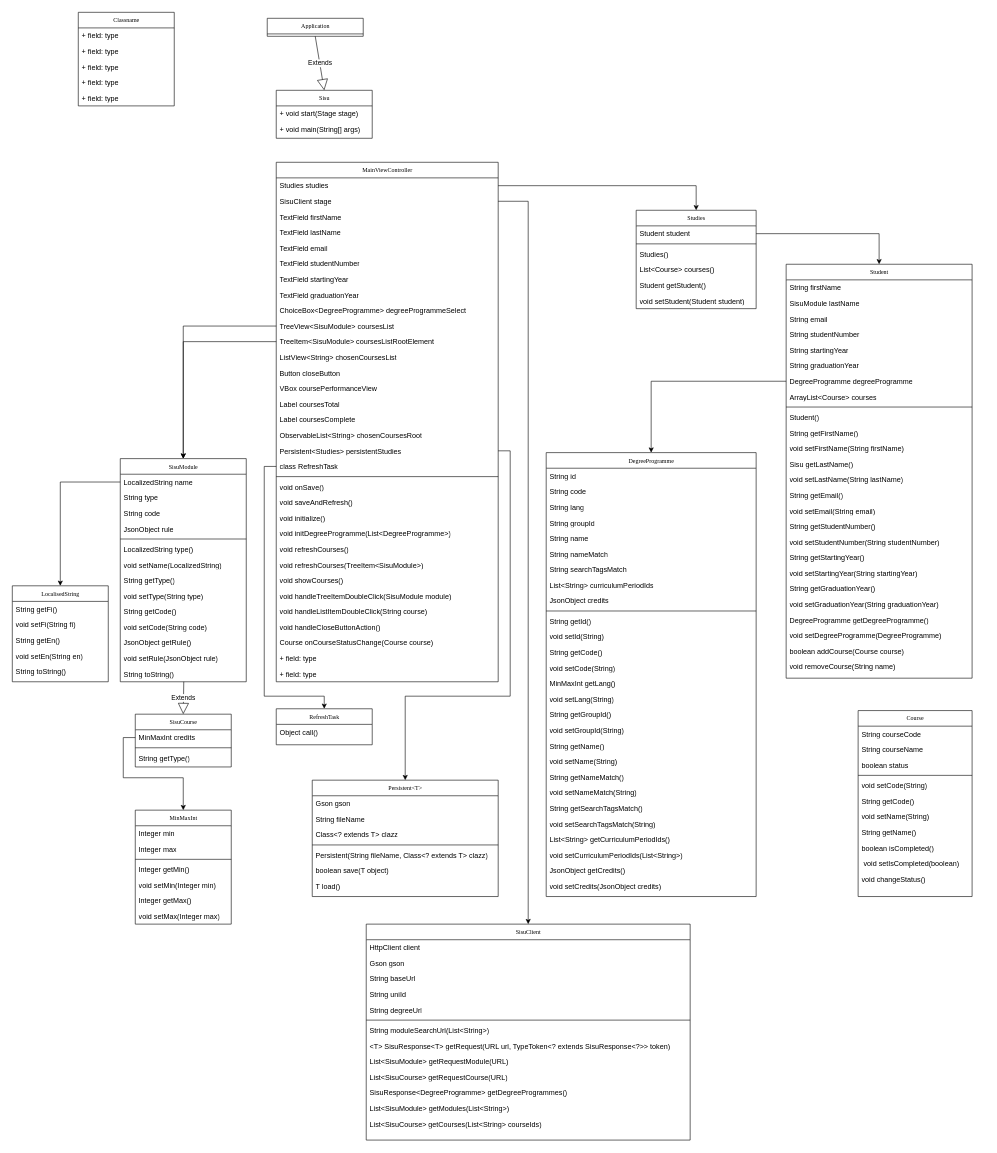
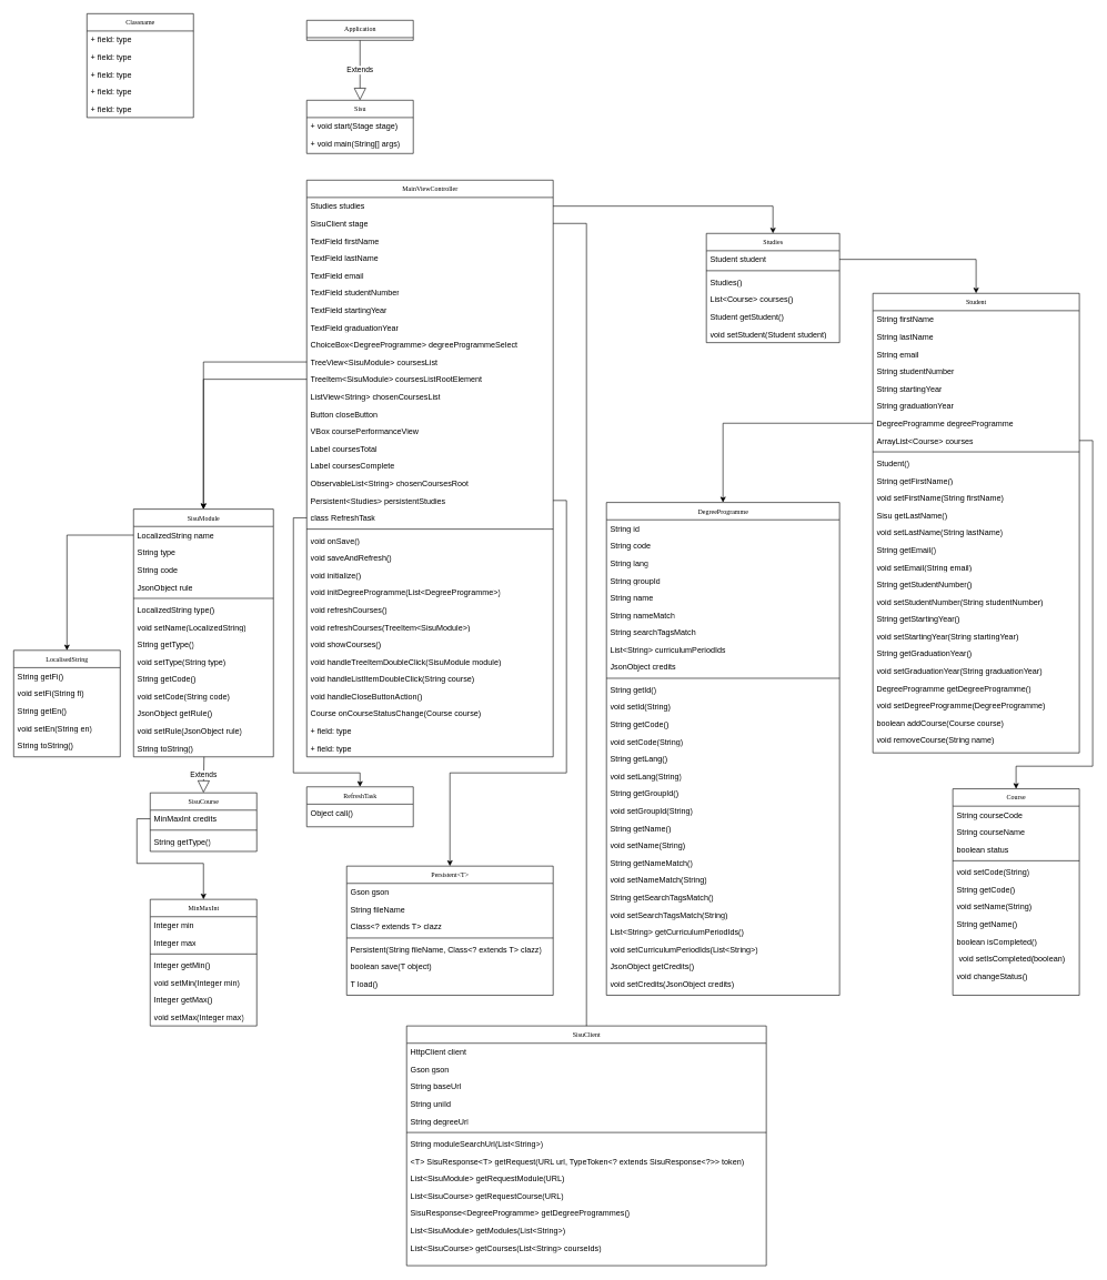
- <mxCell id="2" value="Application" style="swimlane;html=1;fontStyle=0;childLayout=stackLayout;horizontal=1;startSize=26;fillColor=none;horizontalStack=0;resizeParent=1;resizeLast=0;collapsible=1;marginBottom=0;swimlaneFillColor=#ffffff;rounded=0;shadow=0;comic=0;labelBackgroundColor=none;strokeWidth=1;fontFamily=Verdana;fontSize=10;align=center;" parent="1" vertex="1"><mxGeometry x="445" y="30" width="160" height="30" as="geometry" /></mxCell>
+ <mxCell id="2" value="Application" style="swimlane;html=1;fontStyle=0;childLayout=stackLayout;horizontal=1;startSize=26;fillColor=none;horizontalStack=0;resizeParent=1;resizeLast=0;collapsible=1;marginBottom=0;swimlaneFillColor=#ffffff;rounded=0;shadow=0;comic=0;labelBackgroundColor=none;strokeWidth=1;fontFamily=Verdana;fontSize=10;align=center;" parent="1" vertex="1"><mxGeometry x="460" y="30" width="160" height="30" as="geometry" /></mxCell>
- <mxCell id="74" value="SisuModule lastName" style="text;html=1;strokeColor=none;fillColor=none;align=left;verticalAlign=top;spacingLeft=4;spacingRight=4;whiteSpace=wrap;overflow=hidden;rotatable=0;points=[[0,0.5],[1,0.5]];portConstraint=eastwest;" parent="72" vertex="1"><mxGeometry y="52" width="310" height="26" as="geometry" /></mxCell>
+ <mxCell id="74" value="String lastName" style="text;html=1;strokeColor=none;fillColor=none;align=left;verticalAlign=top;spacingLeft=4;spacingRight=4;whiteSpace=wrap;overflow=hidden;rotatable=0;points=[[0,0.5],[1,0.5]];portConstraint=eastwest;" parent="72" vertex="1"><mxGeometry y="52" width="310" height="26" as="geometry" /></mxCell>
- <mxCell id="128" value="MinMaxInt getLang()" style="text;html=1;strokeColor=none;fillColor=none;align=left;verticalAlign=top;spacingLeft=4;spacingRight=4;whiteSpace=wrap;overflow=hidden;rotatable=0;points=[[0,0.5],[1,0.5]];portConstraint=eastwest;" parent="113" vertex="1"><mxGeometry y="372" width="350" height="26" as="geometry" /></mxCell>
+ <mxCell id="128" value="String getLang()" style="text;html=1;strokeColor=none;fillColor=none;align=left;verticalAlign=top;spacingLeft=4;spacingRight=4;whiteSpace=wrap;overflow=hidden;rotatable=0;points=[[0,0.5],[1,0.5]];portConstraint=eastwest;" parent="113" vertex="1"><mxGeometry y="372" width="350" height="26" as="geometry" /></mxCell>
+ <mxCell id="112" style="edgeStyle=orthogonalEdgeStyle;rounded=0;orthogonalLoop=1;jettySize=auto;html=1;entryX=0.5;entryY=0;entryDx=0;entryDy=0;" parent="1" source="80" target="100" edge="1"><mxGeometry relative="1" as="geometry"><Array as="points"><mxPoint x="1640" y="661" /><mxPoint x="1640" y="1150" /><mxPoint x="1525" y="1150" /></Array></mxGeometry></mxCell>
- <mxCell id="63" style="edgeStyle=orthogonalEdgeStyle;rounded=0;orthogonalLoop=1;jettySize=auto;html=1;entryX=0.5;entryY=0;entryDx=0;entryDy=0;" parent="1" source="14" target="49" edge="1"><mxGeometry relative="1" as="geometry" /></mxCell>
+ <mxCell id="63" style="edgeStyle=orthogonalEdgeStyle;rounded=0;orthogonalLoop=1;jettySize=auto;html=1;entryX=0.5;entryY=0;entryDx=0;entryDy=0;endArrow=none;" parent="1" source="14" target="49" edge="1"><mxGeometry relative="1" as="geometry" /></mxCell>
